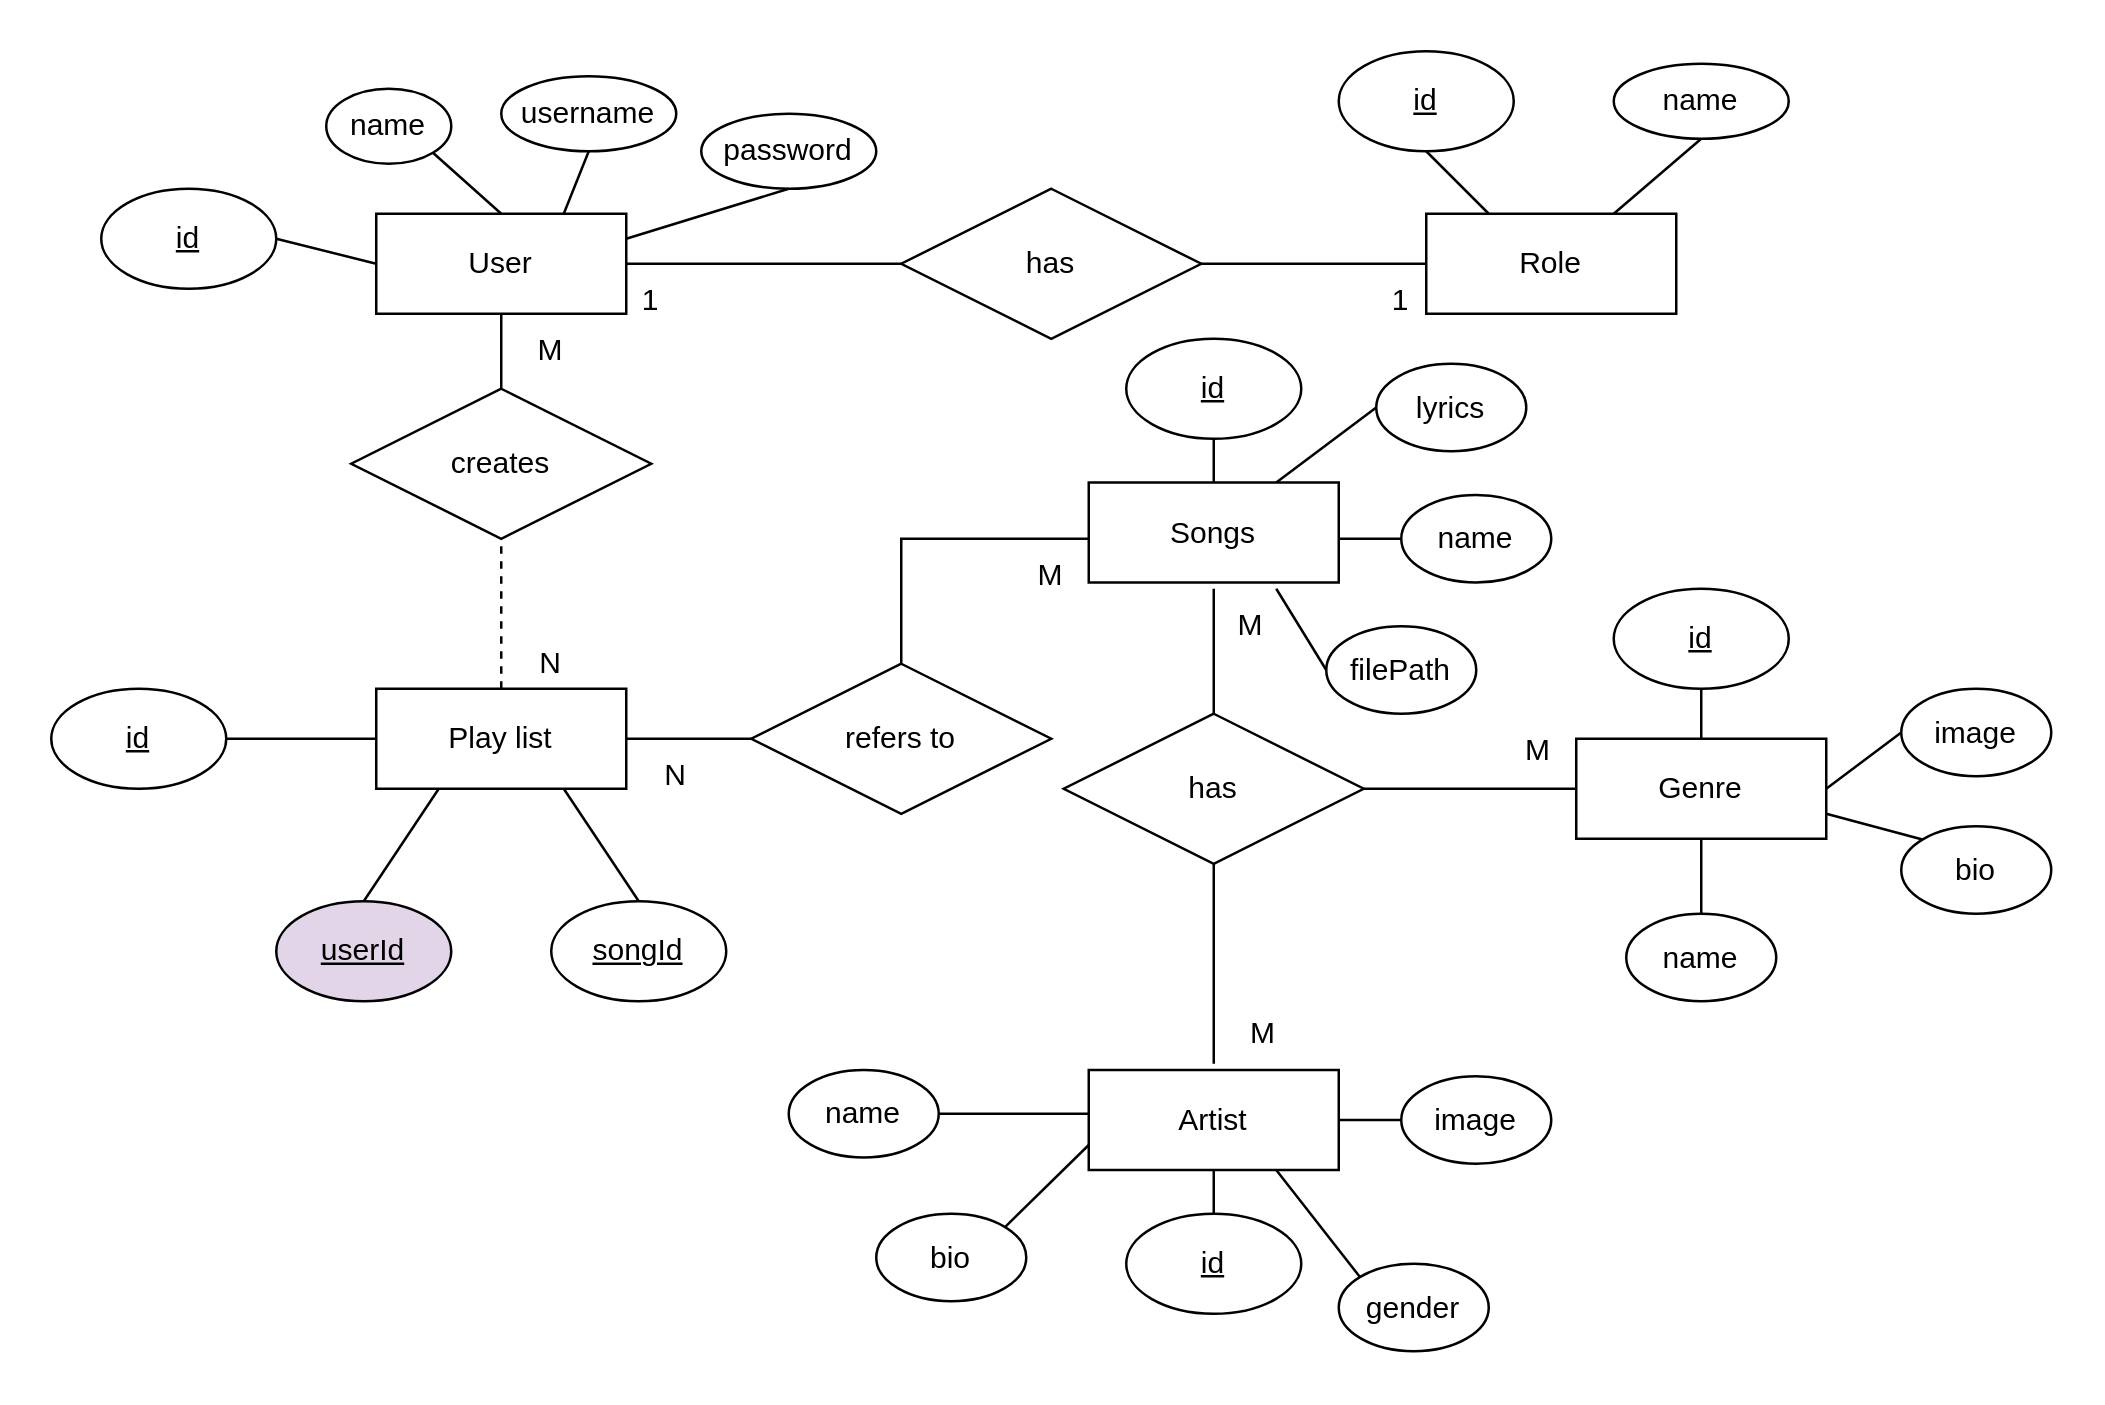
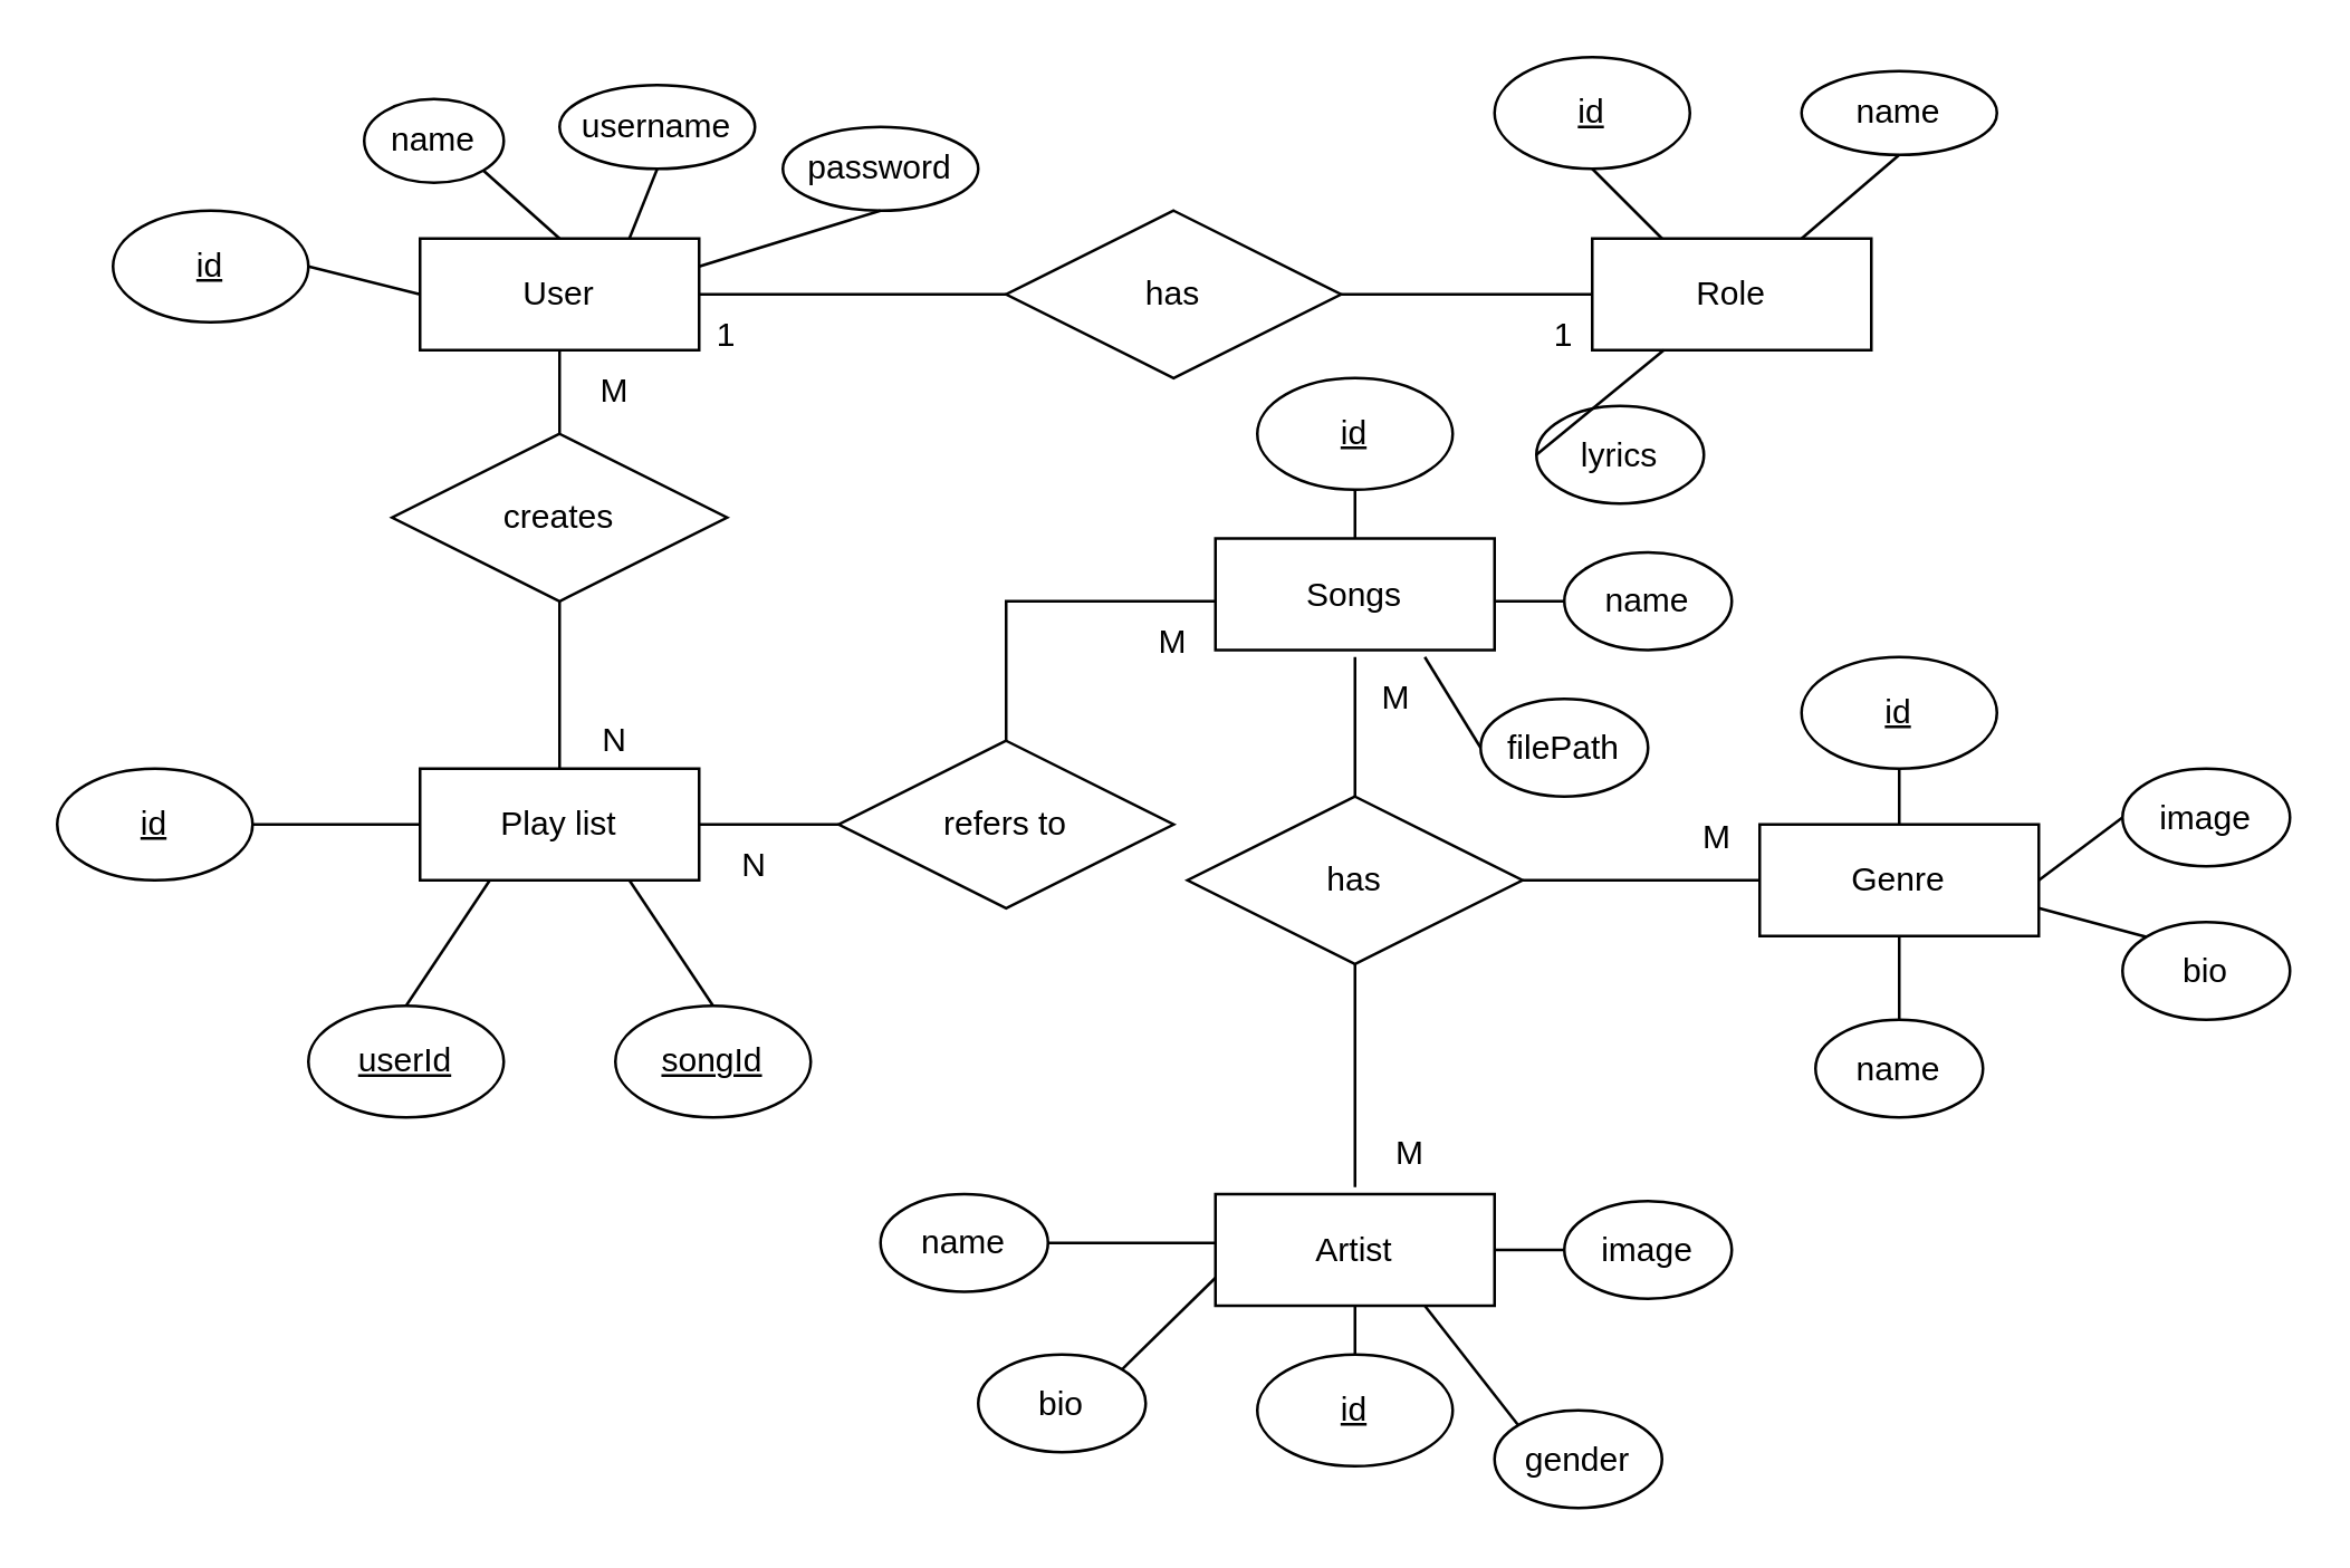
- <mxCell id="73" value="" style="endArrow=none;html=1;rounded=0;exitX=0;exitY=0.5;exitDx=0;exitDy=0;entryX=0.75;entryY=0;entryDx=0;entryDy=0;" edge="1" parent="1" source="72" target="52"><mxGeometry width="50" height="50" relative="1" as="geometry"><mxPoint x="495" y="185" as="sourcePoint" /><mxPoint x="495" y="205" as="targetPoint" /></mxGeometry></mxCell>
+ <mxCell id="73" value="" style="endArrow=none;html=1;rounded=0;exitX=0;exitY=0.5;exitDx=0;exitDy=0;" edge="1" parent="1" source="72" target="49"><mxGeometry width="50" height="50" relative="1" as="geometry"><mxPoint x="495" y="185" as="sourcePoint" /><mxPoint x="495" y="205" as="targetPoint" /></mxGeometry></mxCell>
- <mxCell id="9" value="" style="endArrow=none;html=1;rounded=0;exitX=0.5;exitY=0;exitDx=0;exitDy=0;entryX=0.5;entryY=1;entryDx=0;entryDy=0;dashed=1;" parent="1" source="48" target="8" edge="1"><mxGeometry width="50" height="50" relative="1" as="geometry"><mxPoint x="200" y="275" as="sourcePoint" /><mxPoint x="405" y="245" as="targetPoint" /></mxGeometry></mxCell>
+ <mxCell id="9" value="" style="endArrow=none;html=1;rounded=0;exitX=0.5;exitY=0;exitDx=0;exitDy=0;entryX=0.5;entryY=1;entryDx=0;entryDy=0;" parent="1" source="48" target="8" edge="1"><mxGeometry width="50" height="50" relative="1" as="geometry"><mxPoint x="200" y="275" as="sourcePoint" /><mxPoint x="405" y="245" as="targetPoint" /></mxGeometry></mxCell>
- <mxCell id="43" value="userId" style="ellipse;whiteSpace=wrap;html=1;align=center;fontStyle=4;fillColor=#e1d5e7;" vertex="1" parent="1"><mxGeometry x="110" y="360" width="70" height="40" as="geometry" /></mxCell>
+ <mxCell id="43" value="userId" style="ellipse;whiteSpace=wrap;html=1;align=center;fontStyle=4;" vertex="1" parent="1"><mxGeometry x="110" y="360" width="70" height="40" as="geometry" /></mxCell>
